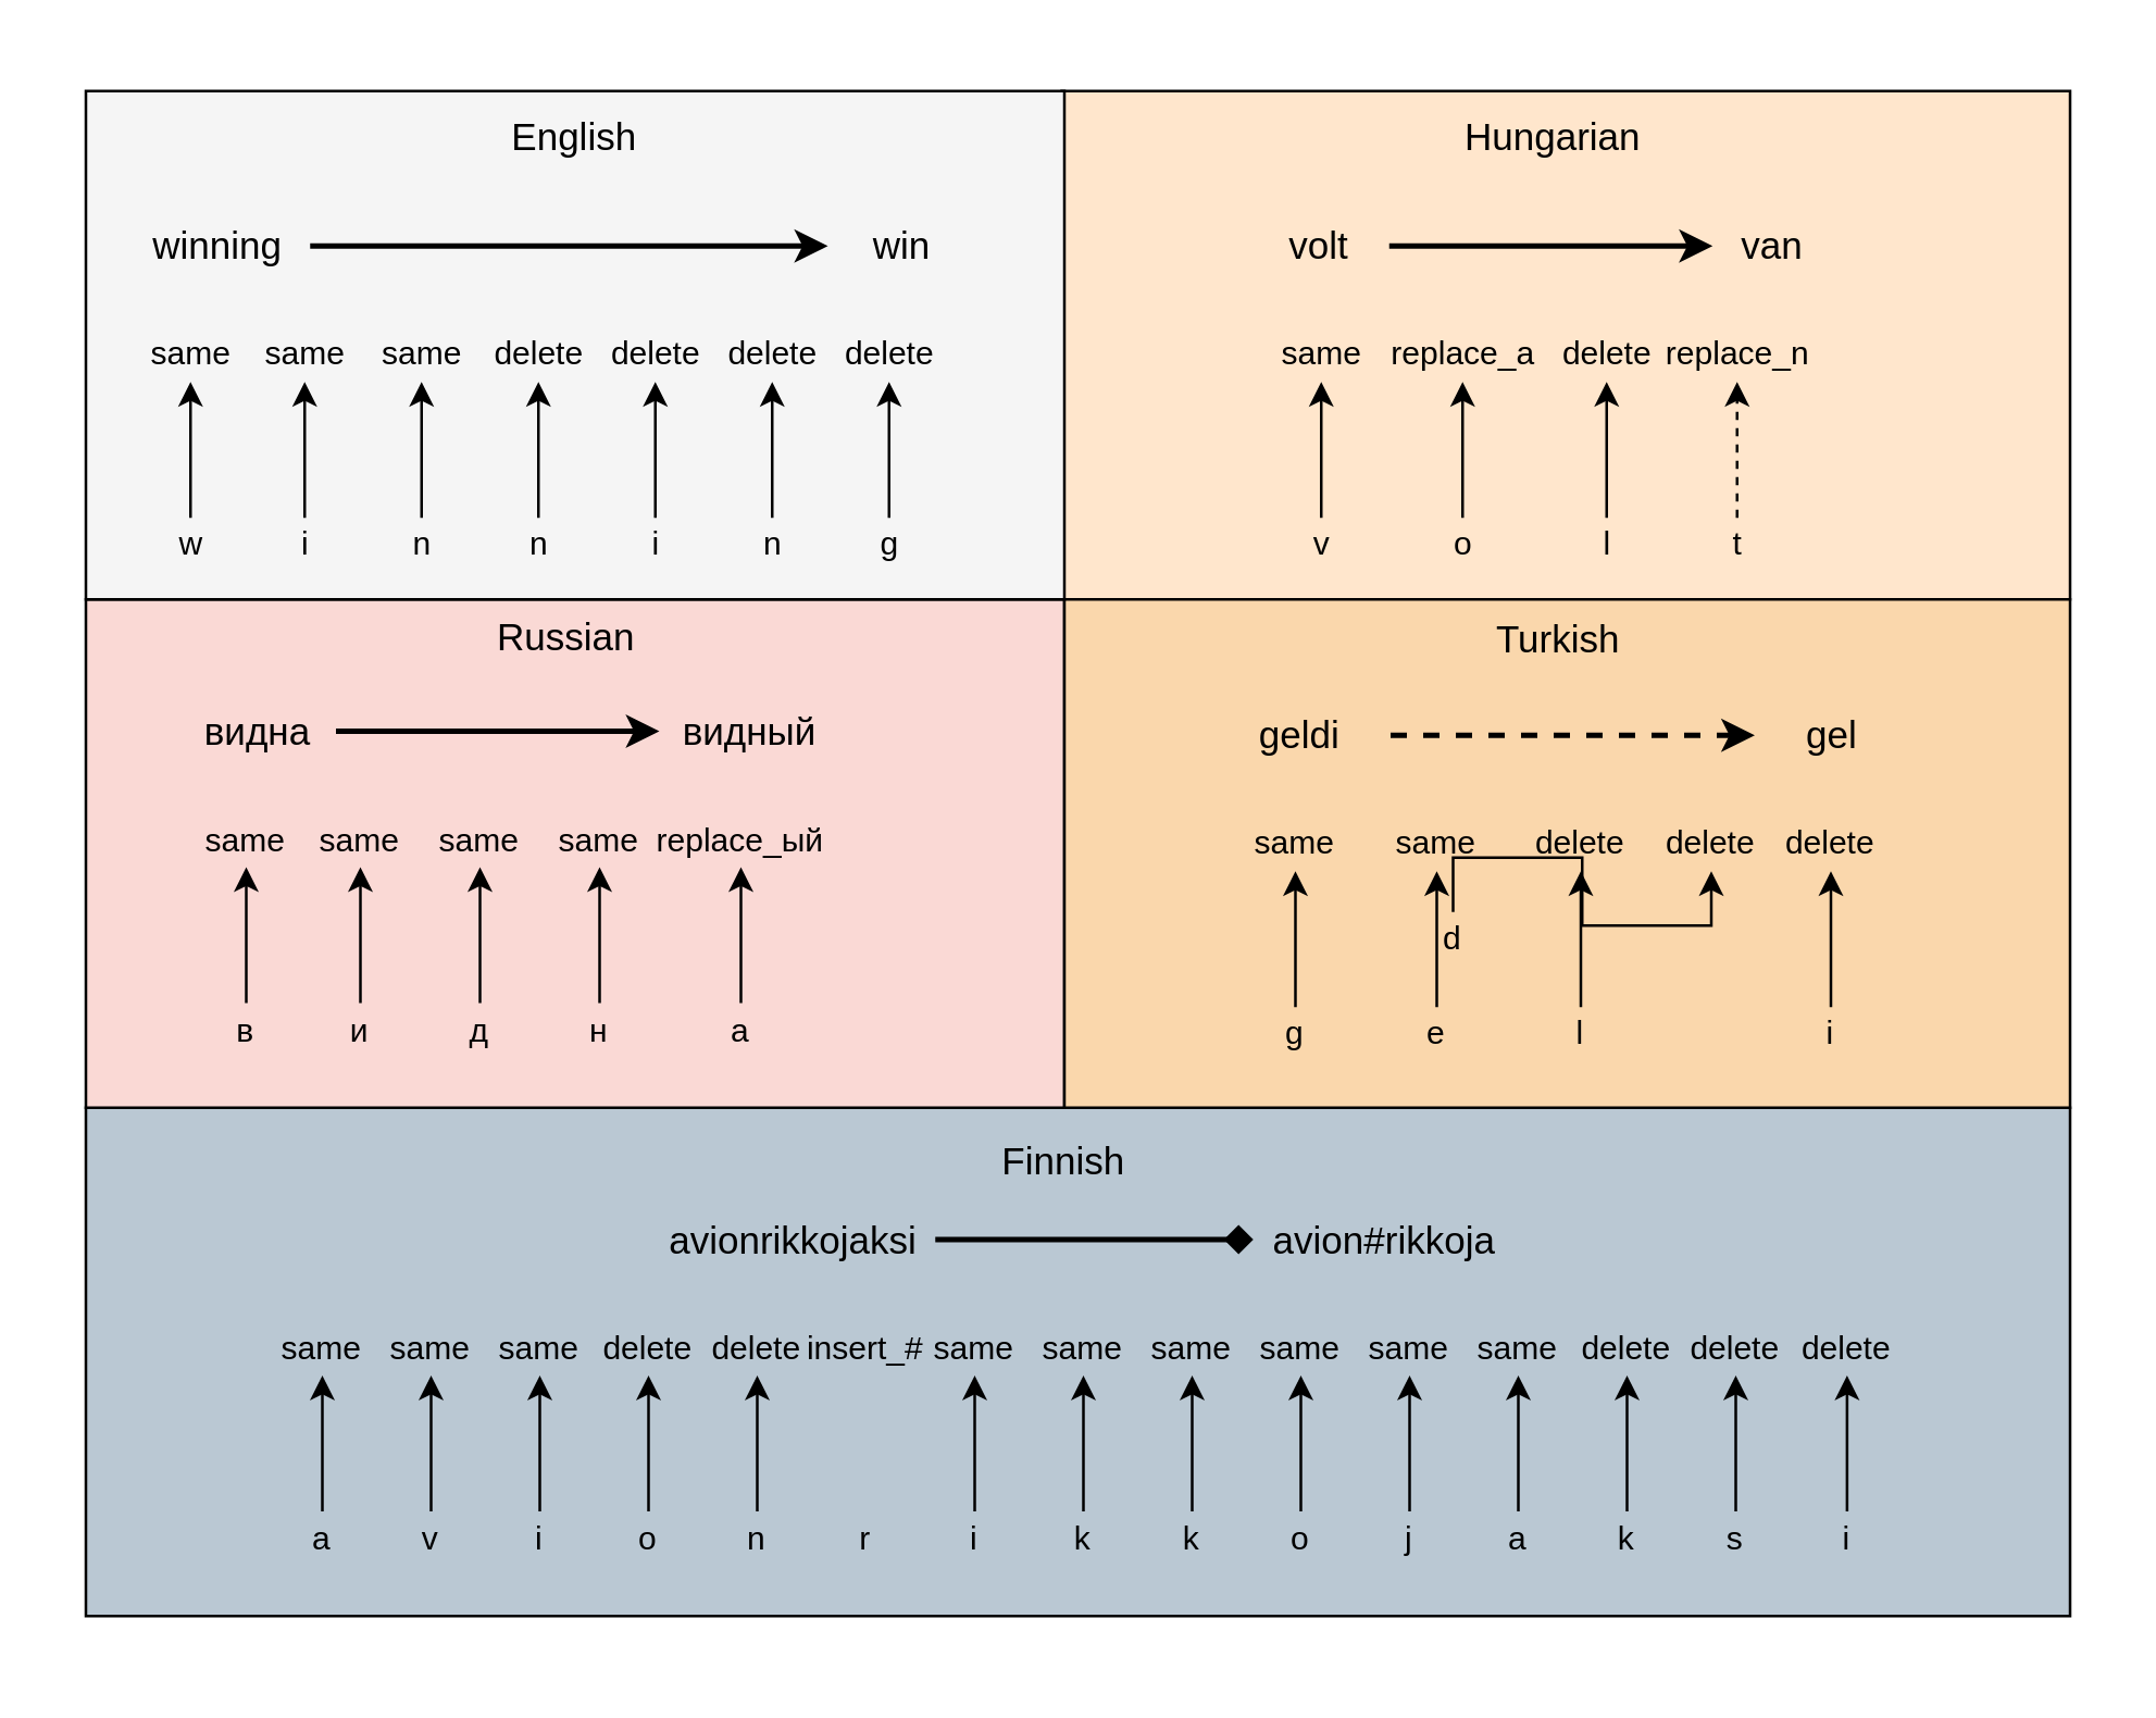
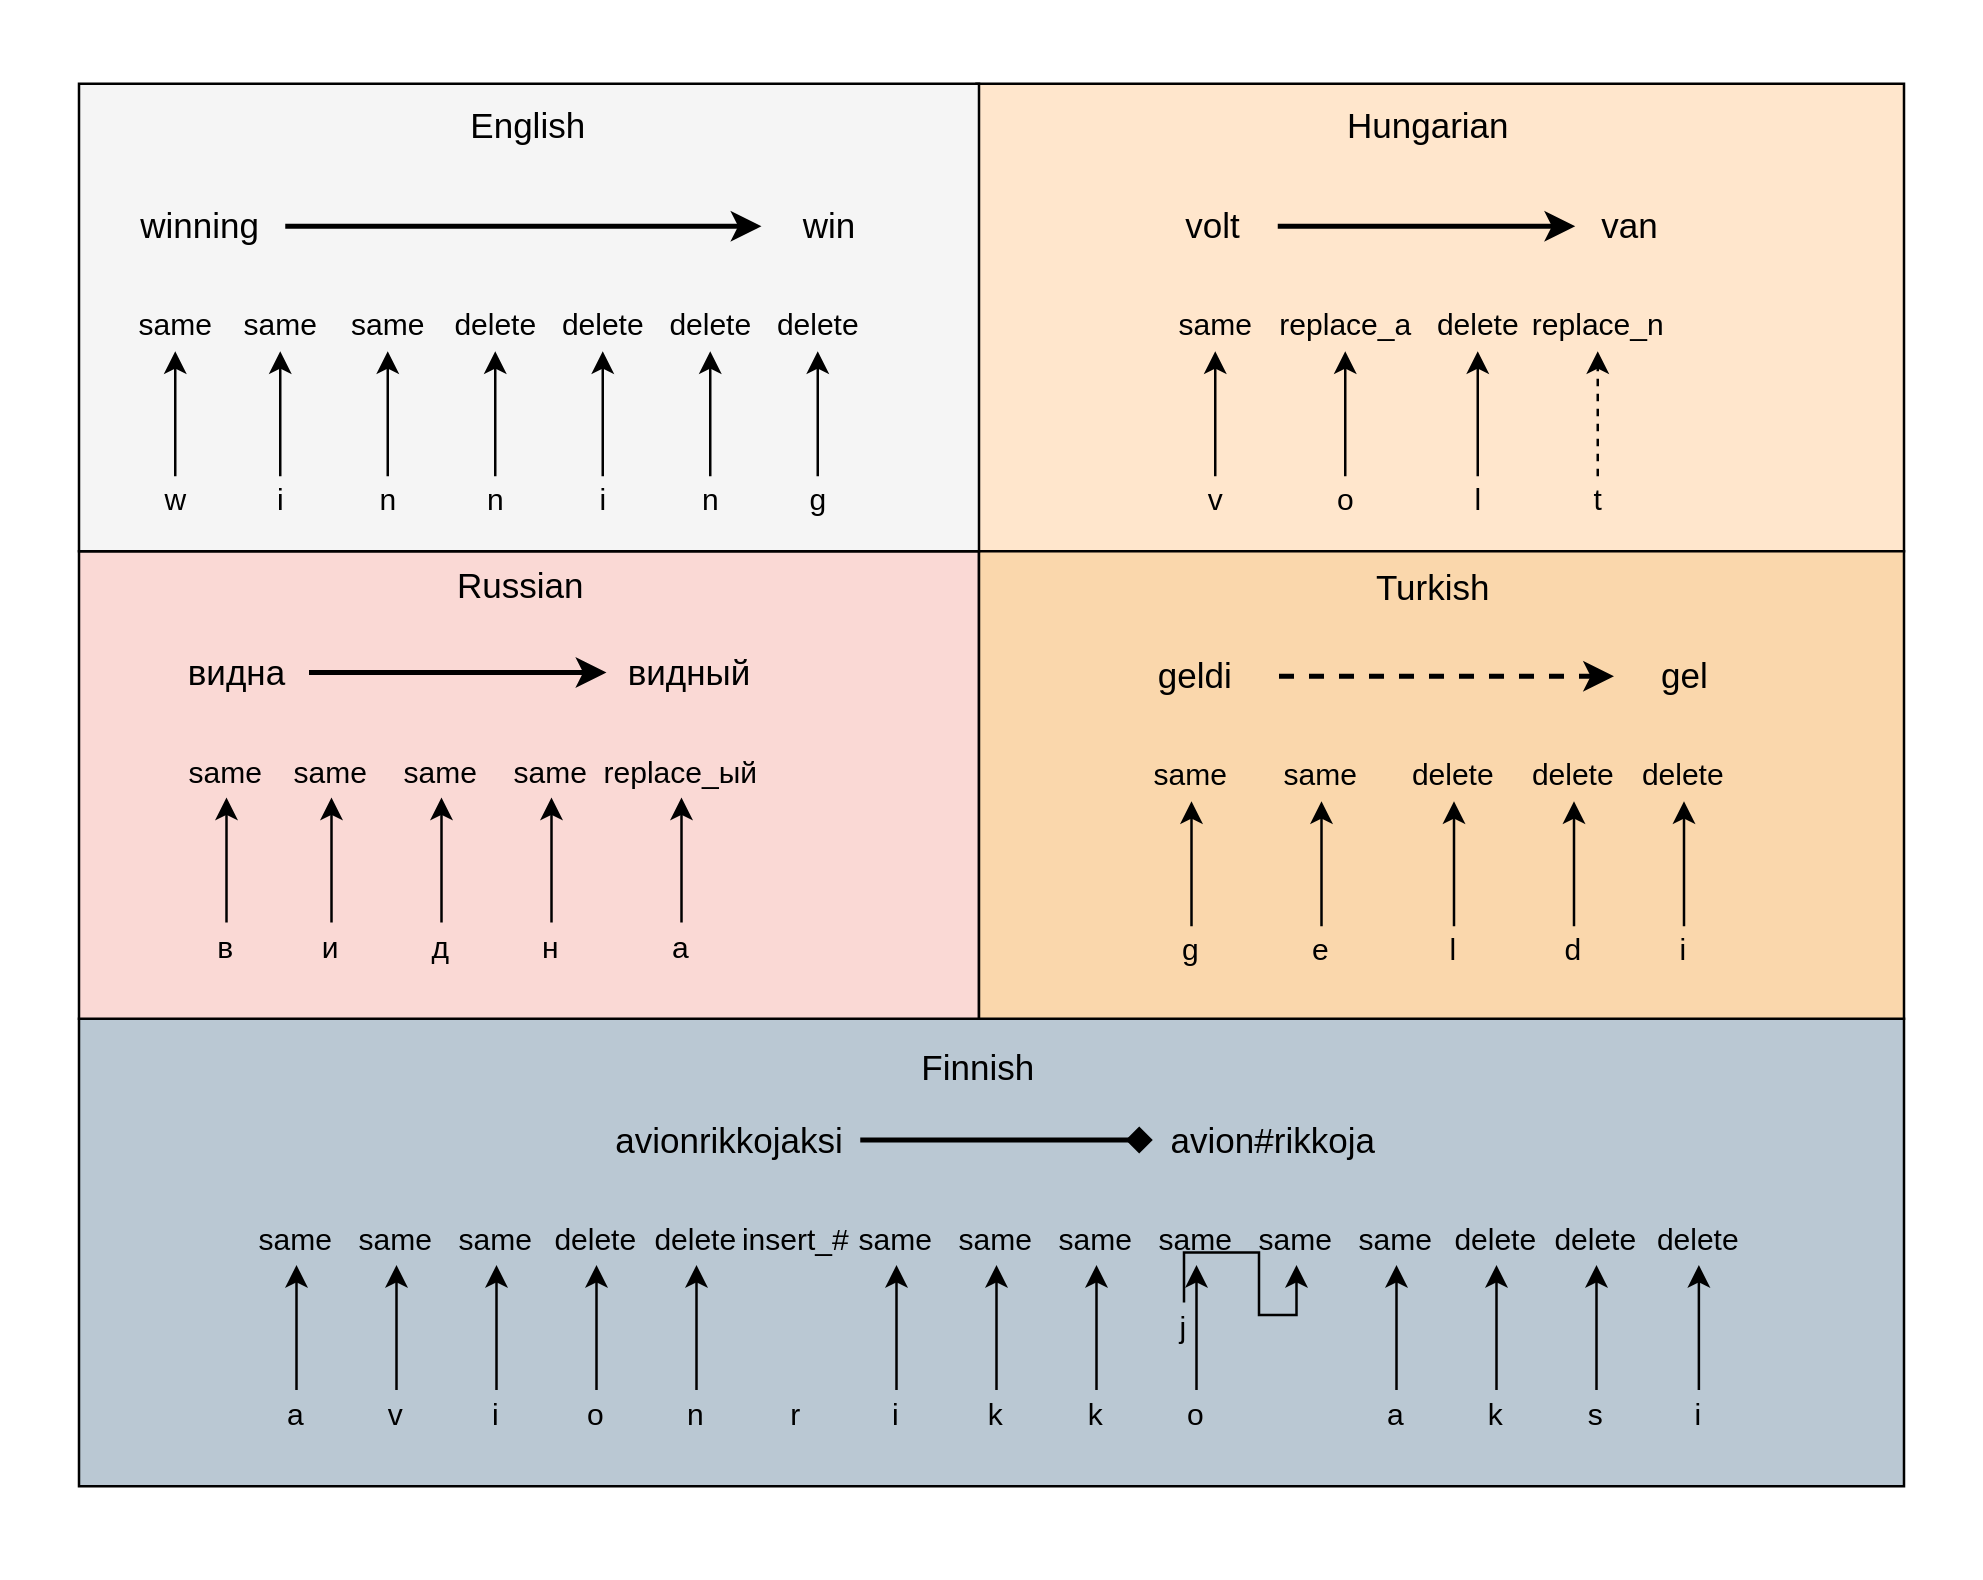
- <mxCell id="32" value="&lt;span&gt;d&lt;/span&gt;" style="text;html=1;strokeColor=none;fillColor=none;align=center;verticalAlign=middle;whiteSpace=wrap;rounded=0;" vertex="1" parent="25"><mxGeometry x="63" y="95" width="20" height="20" as="geometry" /></mxCell>
+ <mxCell id="32" value="&lt;span&gt;d&lt;/span&gt;" style="text;html=1;strokeColor=none;fillColor=none;align=center;verticalAlign=middle;whiteSpace=wrap;rounded=0;" vertex="1" parent="25"><mxGeometry x="158" y="130" width="20" height="20" as="geometry" /></mxCell>
- <mxCell id="78" value="j" style="text;html=1;strokeColor=none;fillColor=none;align=center;verticalAlign=middle;whiteSpace=wrap;rounded=0;" vertex="1" parent="47"><mxGeometry x="400" y="130" width="20" height="20" as="geometry" /></mxCell>
+ <mxCell id="78" value="j" style="text;html=1;strokeColor=none;fillColor=none;align=center;verticalAlign=middle;whiteSpace=wrap;rounded=0;" vertex="1" parent="47"><mxGeometry x="355" y="95" width="20" height="20" as="geometry" /></mxCell>
